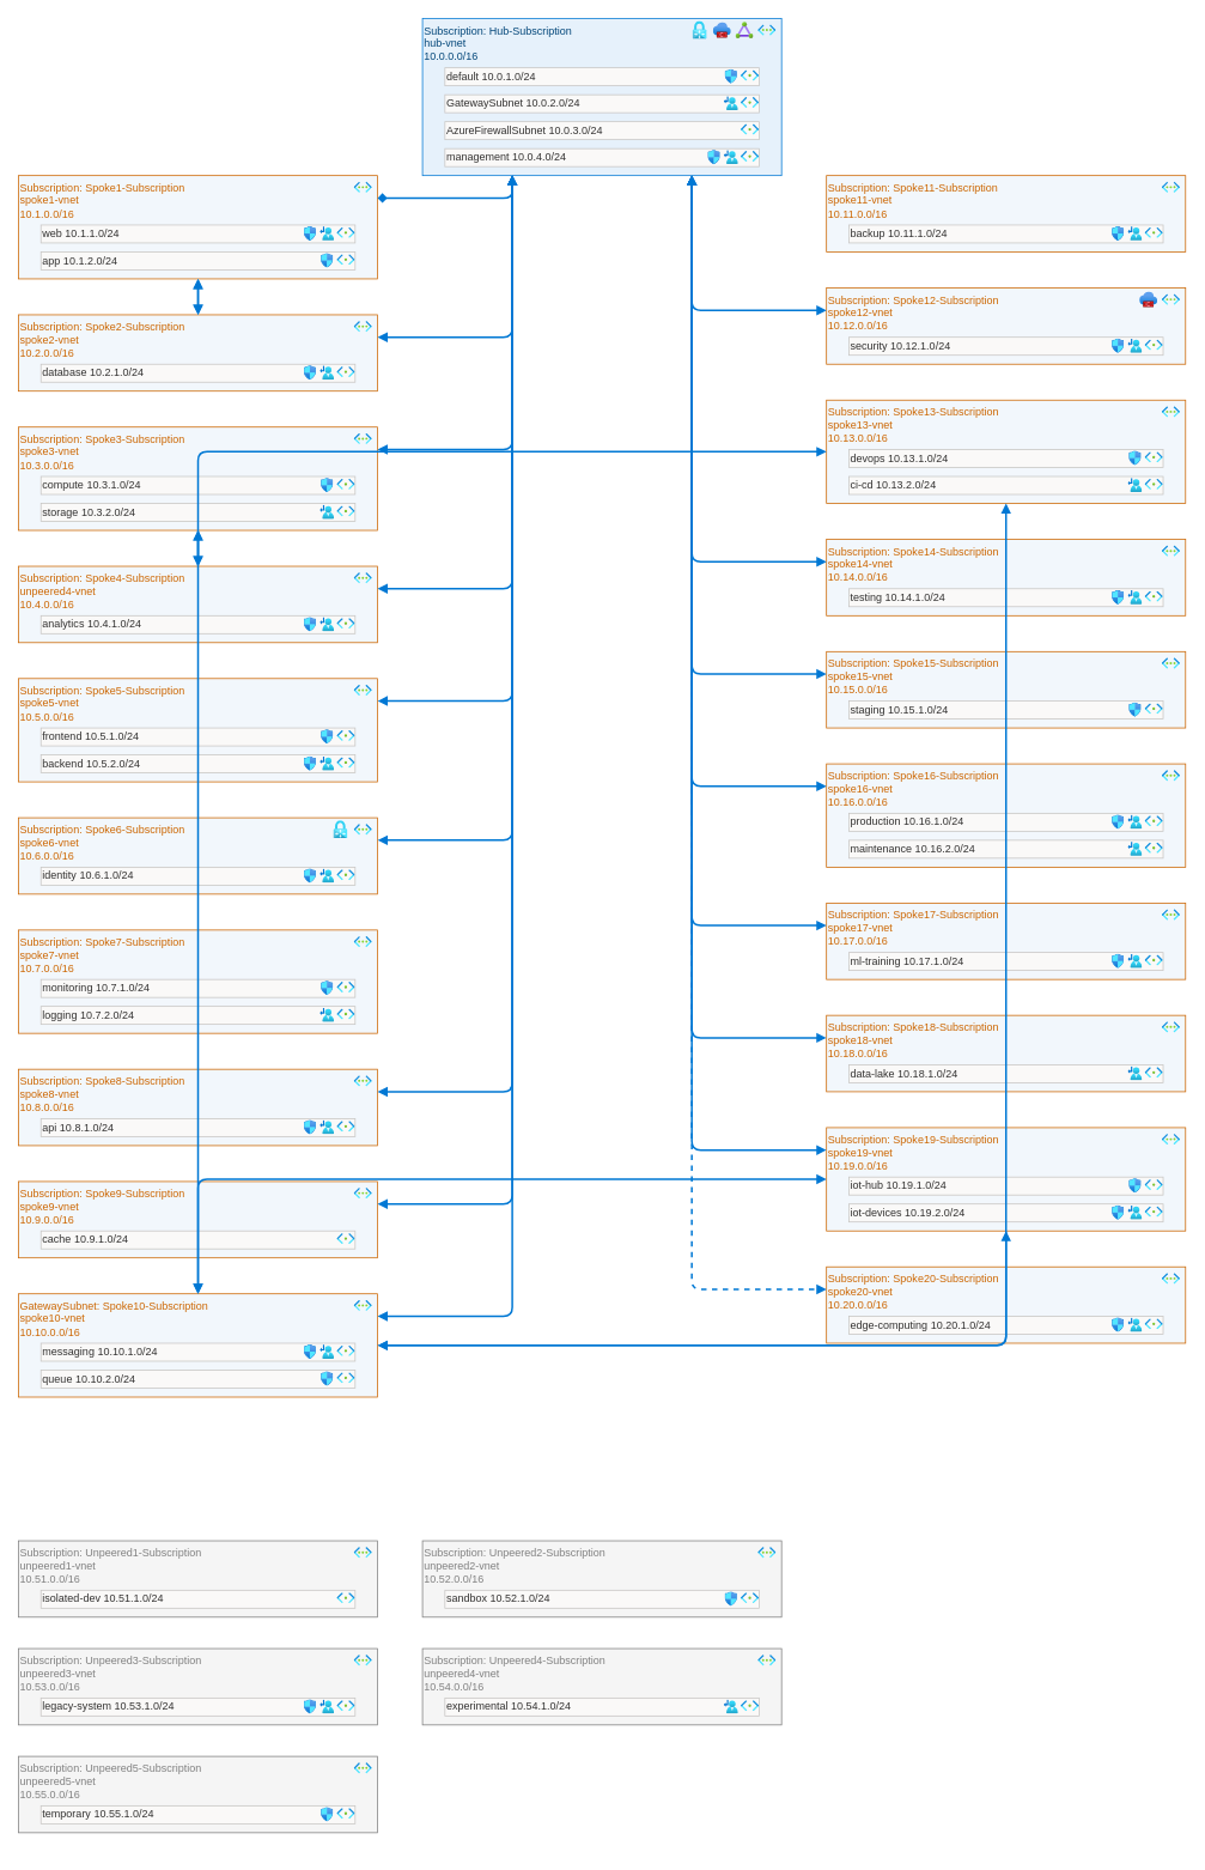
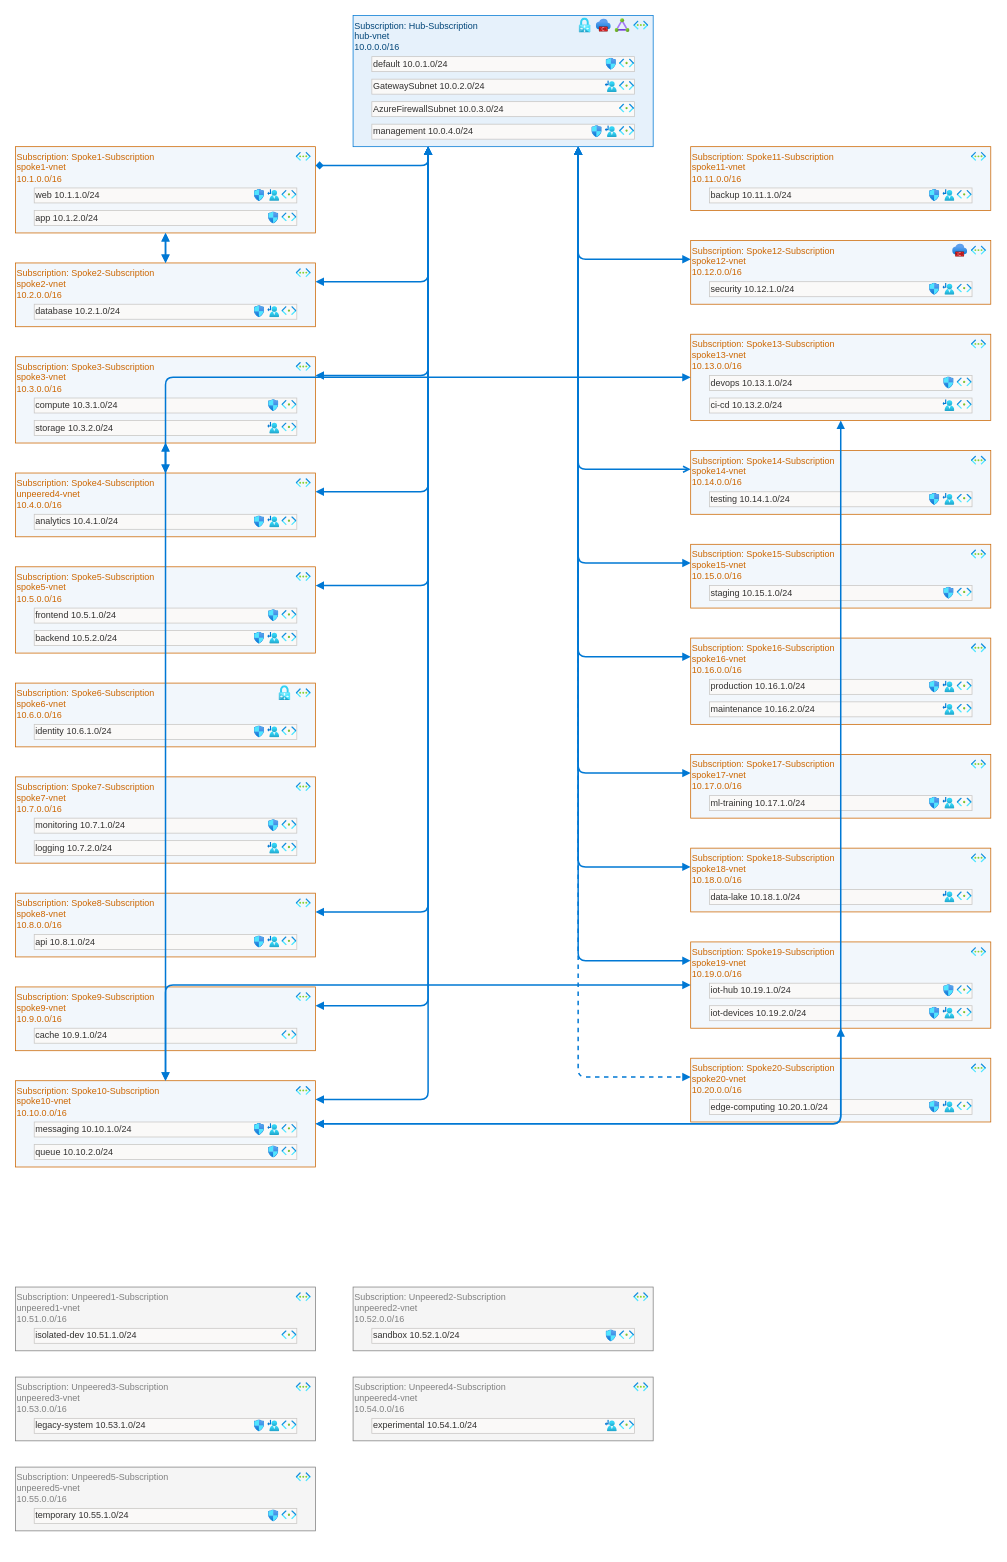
- <mxCell id="52" edge="1" source="3" target="46" style="edgeStyle=orthogonalEdgeStyle;rounded=1;strokeColor=#0078D4;strokeWidth=2;endArrow=block;startArrow=block;" parent="1"><mxGeometry relative="1" as="geometry"><Array as="points"><mxPoint x="770" y="625" /></Array></mxGeometry></mxCell>
+ <mxCell id="52" edge="1" source="3" target="46" style="edgeStyle=orthogonalEdgeStyle;rounded=1;strokeColor=#0078D4;strokeWidth=2;endArrow=open;startArrow=block;" parent="1"><mxGeometry relative="1" as="geometry"><Array as="points"><mxPoint x="770" y="625" /></Array></mxGeometry></mxCell>
- <mxCell id="161" edge="1" source="3" target="154" style="edgeStyle=orthogonalEdgeStyle;rounded=1;strokeColor=#0078D4;strokeWidth=2;endArrow=block;startArrow=block;" parent="1"><mxGeometry relative="1" as="geometry"><Array as="points"><mxPoint x="570" y="935" /></Array></mxGeometry></mxCell>
- <mxCell id="186" style="shape=rectangle;rounded=0;whiteSpace=wrap;html=1;strokeColor=#CC6600;fontColor=#CC6600;fillColor=#f2f7fc;verticalAlign=top;align=left" vertex="1" parent="185" value="GatewaySubnet: Spoke10-Subscription&#10;spoke10-vnet&#10;10.10.0.0/16"><mxGeometry x="0" y="0" width="400" height="115" as="geometry" /></mxCell>
+ <mxCell id="186" style="shape=rectangle;rounded=0;whiteSpace=wrap;html=1;strokeColor=#CC6600;fontColor=#CC6600;fillColor=#f2f7fc;verticalAlign=top;align=left" vertex="1" parent="185" value="Subscription: Spoke10-Subscription&#10;spoke10-vnet&#10;10.10.0.0/16"><mxGeometry x="0" y="0" width="400" height="115" as="geometry" /></mxCell>
